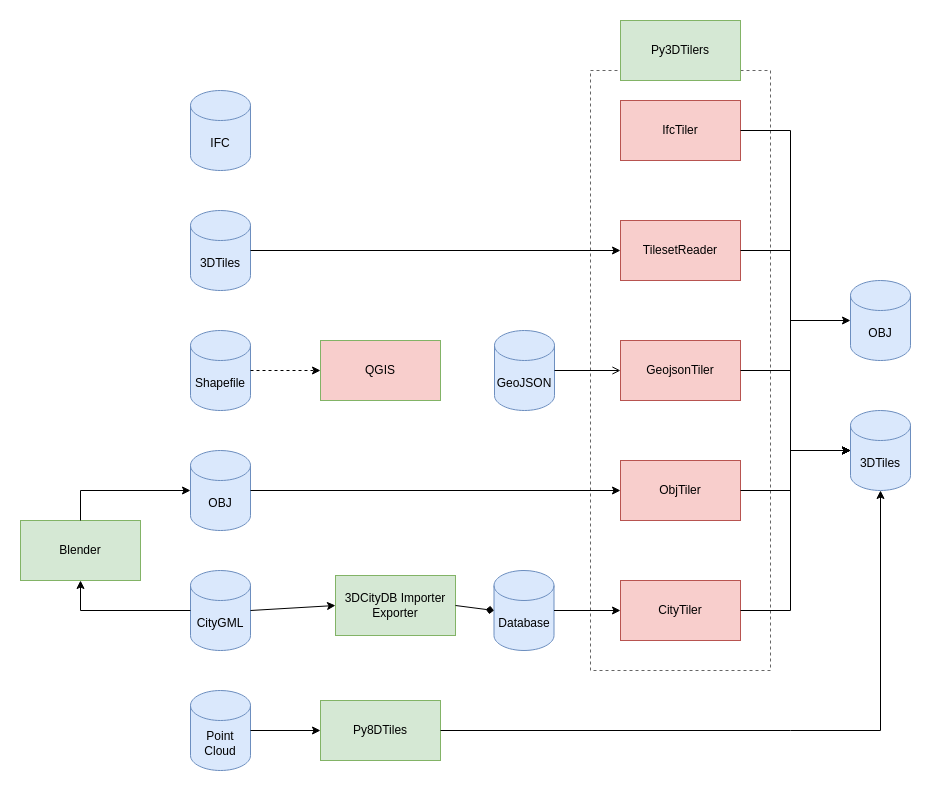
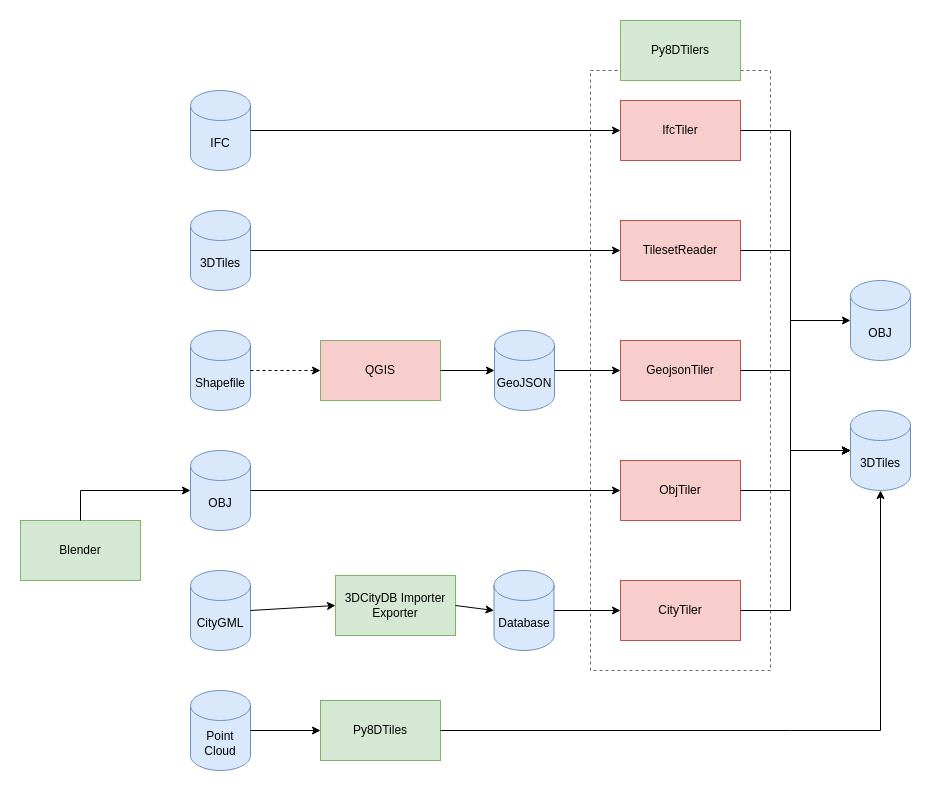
- <mxCell id="16" value="Py3DTilers" style="rounded=0;whiteSpace=wrap;html=1;fillColor=#d5e8d4;strokeColor=#82b366;" parent="1" vertex="1"><mxGeometry x="620" y="20" width="120" height="60" as="geometry" /></mxCell>
+ <mxCell id="16" value="Py8DTilers" style="rounded=0;whiteSpace=wrap;html=1;fillColor=#d5e8d4;strokeColor=#82b366;" parent="1" vertex="1"><mxGeometry x="620" y="20" width="120" height="60" as="geometry" /></mxCell>
+ <mxCell id="22" value="" style="endArrow=classic;html=1;rounded=0;entryX=0;entryY=0.5;entryDx=0;entryDy=0;exitX=1;exitY=0.5;exitDx=0;exitDy=0;exitPerimeter=0;" parent="1" source="2" target="14" edge="1"><mxGeometry width="50" height="50" relative="1" as="geometry"><mxPoint x="280" y="520" as="sourcePoint" /><mxPoint x="650" y="520" as="targetPoint" /></mxGeometry></mxCell>
+ <mxCell id="36" value="" style="endArrow=classic;html=1;rounded=0;entryX=0;entryY=0.5;entryDx=0;entryDy=0;exitX=1;exitY=0.5;exitDx=0;exitDy=0;entryPerimeter=0;" parent="1" source="34" target="4" edge="1"><mxGeometry width="50" height="50" relative="1" as="geometry"><mxPoint x="270" y="630" as="sourcePoint" /><mxPoint x="340" y="630" as="targetPoint" /></mxGeometry></mxCell>
- <mxCell id="20" value="" style="endArrow=open;html=1;rounded=0;entryX=0;entryY=0.5;entryDx=0;entryDy=0;exitX=1;exitY=0.5;exitDx=0;exitDy=0;exitPerimeter=0;" parent="1" source="4" target="12" edge="1"><mxGeometry width="50" height="50" relative="1" as="geometry"><mxPoint x="260" y="500" as="sourcePoint" /><mxPoint x="630" y="500" as="targetPoint" /></mxGeometry></mxCell>
+ <mxCell id="20" value="" style="endArrow=classic;html=1;rounded=0;entryX=0;entryY=0.5;entryDx=0;entryDy=0;exitX=1;exitY=0.5;exitDx=0;exitDy=0;exitPerimeter=0;" parent="1" source="4" target="12" edge="1"><mxGeometry width="50" height="50" relative="1" as="geometry"><mxPoint x="260" y="500" as="sourcePoint" /><mxPoint x="630" y="500" as="targetPoint" /></mxGeometry></mxCell>
- <mxCell id="24" value="" style="endArrow=diamond;html=1;rounded=0;exitX=1;exitY=0.5;exitDx=0;exitDy=0;entryX=0;entryY=0.5;entryDx=0;entryDy=0;entryPerimeter=0;" parent="1" source="15" target="9" edge="1"><mxGeometry width="50" height="50" relative="1" as="geometry"><mxPoint x="260" y="620" as="sourcePoint" /><mxPoint x="470" y="550" as="targetPoint" /></mxGeometry></mxCell>
+ <mxCell id="24" value="" style="endArrow=classic;html=1;rounded=0;exitX=1;exitY=0.5;exitDx=0;exitDy=0;entryX=0;entryY=0.5;entryDx=0;entryDy=0;entryPerimeter=0;" parent="1" source="15" target="9" edge="1"><mxGeometry width="50" height="50" relative="1" as="geometry"><mxPoint x="260" y="620" as="sourcePoint" /><mxPoint x="470" y="550" as="targetPoint" /></mxGeometry></mxCell>
- <mxCell id="38" value="" style="endArrow=classic;html=1;rounded=0;entryX=0.5;entryY=1;entryDx=0;entryDy=0;exitX=0;exitY=0.5;exitDx=0;exitDy=0;exitPerimeter=0;" parent="1" source="5" target="37" edge="1"><mxGeometry width="50" height="50" relative="1" as="geometry"><mxPoint x="-50" y="670" as="sourcePoint" /><mxPoint x="20" y="670" as="targetPoint" /><Array as="points"><mxPoint x="80" y="610" /></Array></mxGeometry></mxCell>
